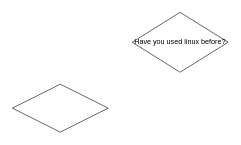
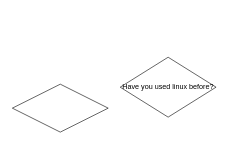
- <mxCell id="2" value="Have you used linux before?" style="rhombus;whiteSpace=wrap;html=1;" vertex="1" parent="1"><mxGeometry x="220" y="20" width="160" height="100" as="geometry" /></mxCell>
+ <mxCell id="2" value="Have you used linux before?" style="rhombus;whiteSpace=wrap;html=1;" vertex="1" parent="1"><mxGeometry x="200" y="95" width="160" height="100" as="geometry" /></mxCell>
